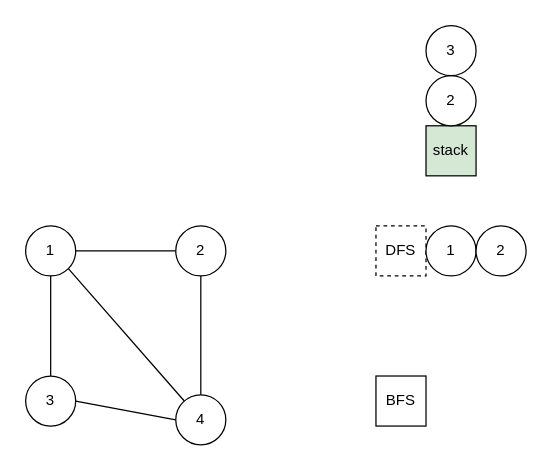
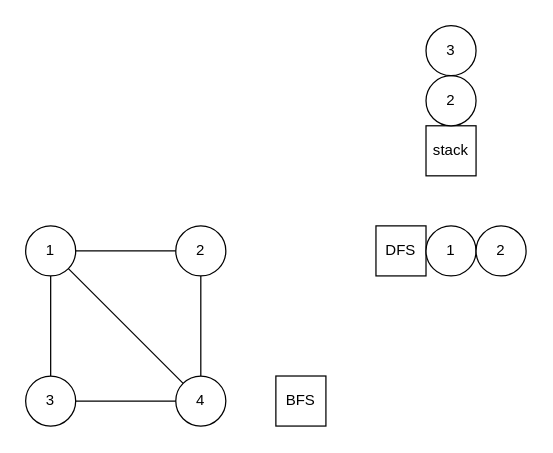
- <mxCell id="14" value="stack" style="rounded=0;whiteSpace=wrap;html=1;fillColor=#d5e8d4;" vertex="1" parent="1"><mxGeometry x="340" y="100" width="40" height="40" as="geometry" /></mxCell>
+ <mxCell id="14" value="stack" style="rounded=0;whiteSpace=wrap;html=1;" vertex="1" parent="1"><mxGeometry x="340" y="100" width="40" height="40" as="geometry" /></mxCell>
- <mxCell id="11" value="DFS" style="rounded=0;whiteSpace=wrap;html=1;dashed=1;" vertex="1" parent="1"><mxGeometry x="300" y="180" width="40" height="40" as="geometry" /></mxCell>
+ <mxCell id="11" value="DFS" style="rounded=0;whiteSpace=wrap;html=1;" vertex="1" parent="1"><mxGeometry x="300" y="180" width="40" height="40" as="geometry" /></mxCell>
- <mxCell id="12" value="BFS" style="rounded=0;whiteSpace=wrap;html=1;" vertex="1" parent="1"><mxGeometry x="300" y="300" width="40" height="40" as="geometry" /></mxCell>
+ <mxCell id="12" value="BFS" style="rounded=0;whiteSpace=wrap;html=1;" vertex="1" parent="1"><mxGeometry x="220" y="300" width="40" height="40" as="geometry" /></mxCell>
- <mxCell id="5" value="4" style="ellipse;whiteSpace=wrap;html=1;aspect=fixed;" vertex="1" parent="1"><mxGeometry x="140" y="315" width="40" height="40" as="geometry" /></mxCell>
+ <mxCell id="5" value="4" style="ellipse;whiteSpace=wrap;html=1;aspect=fixed;" vertex="1" parent="1"><mxGeometry x="140" y="300" width="40" height="40" as="geometry" /></mxCell>
